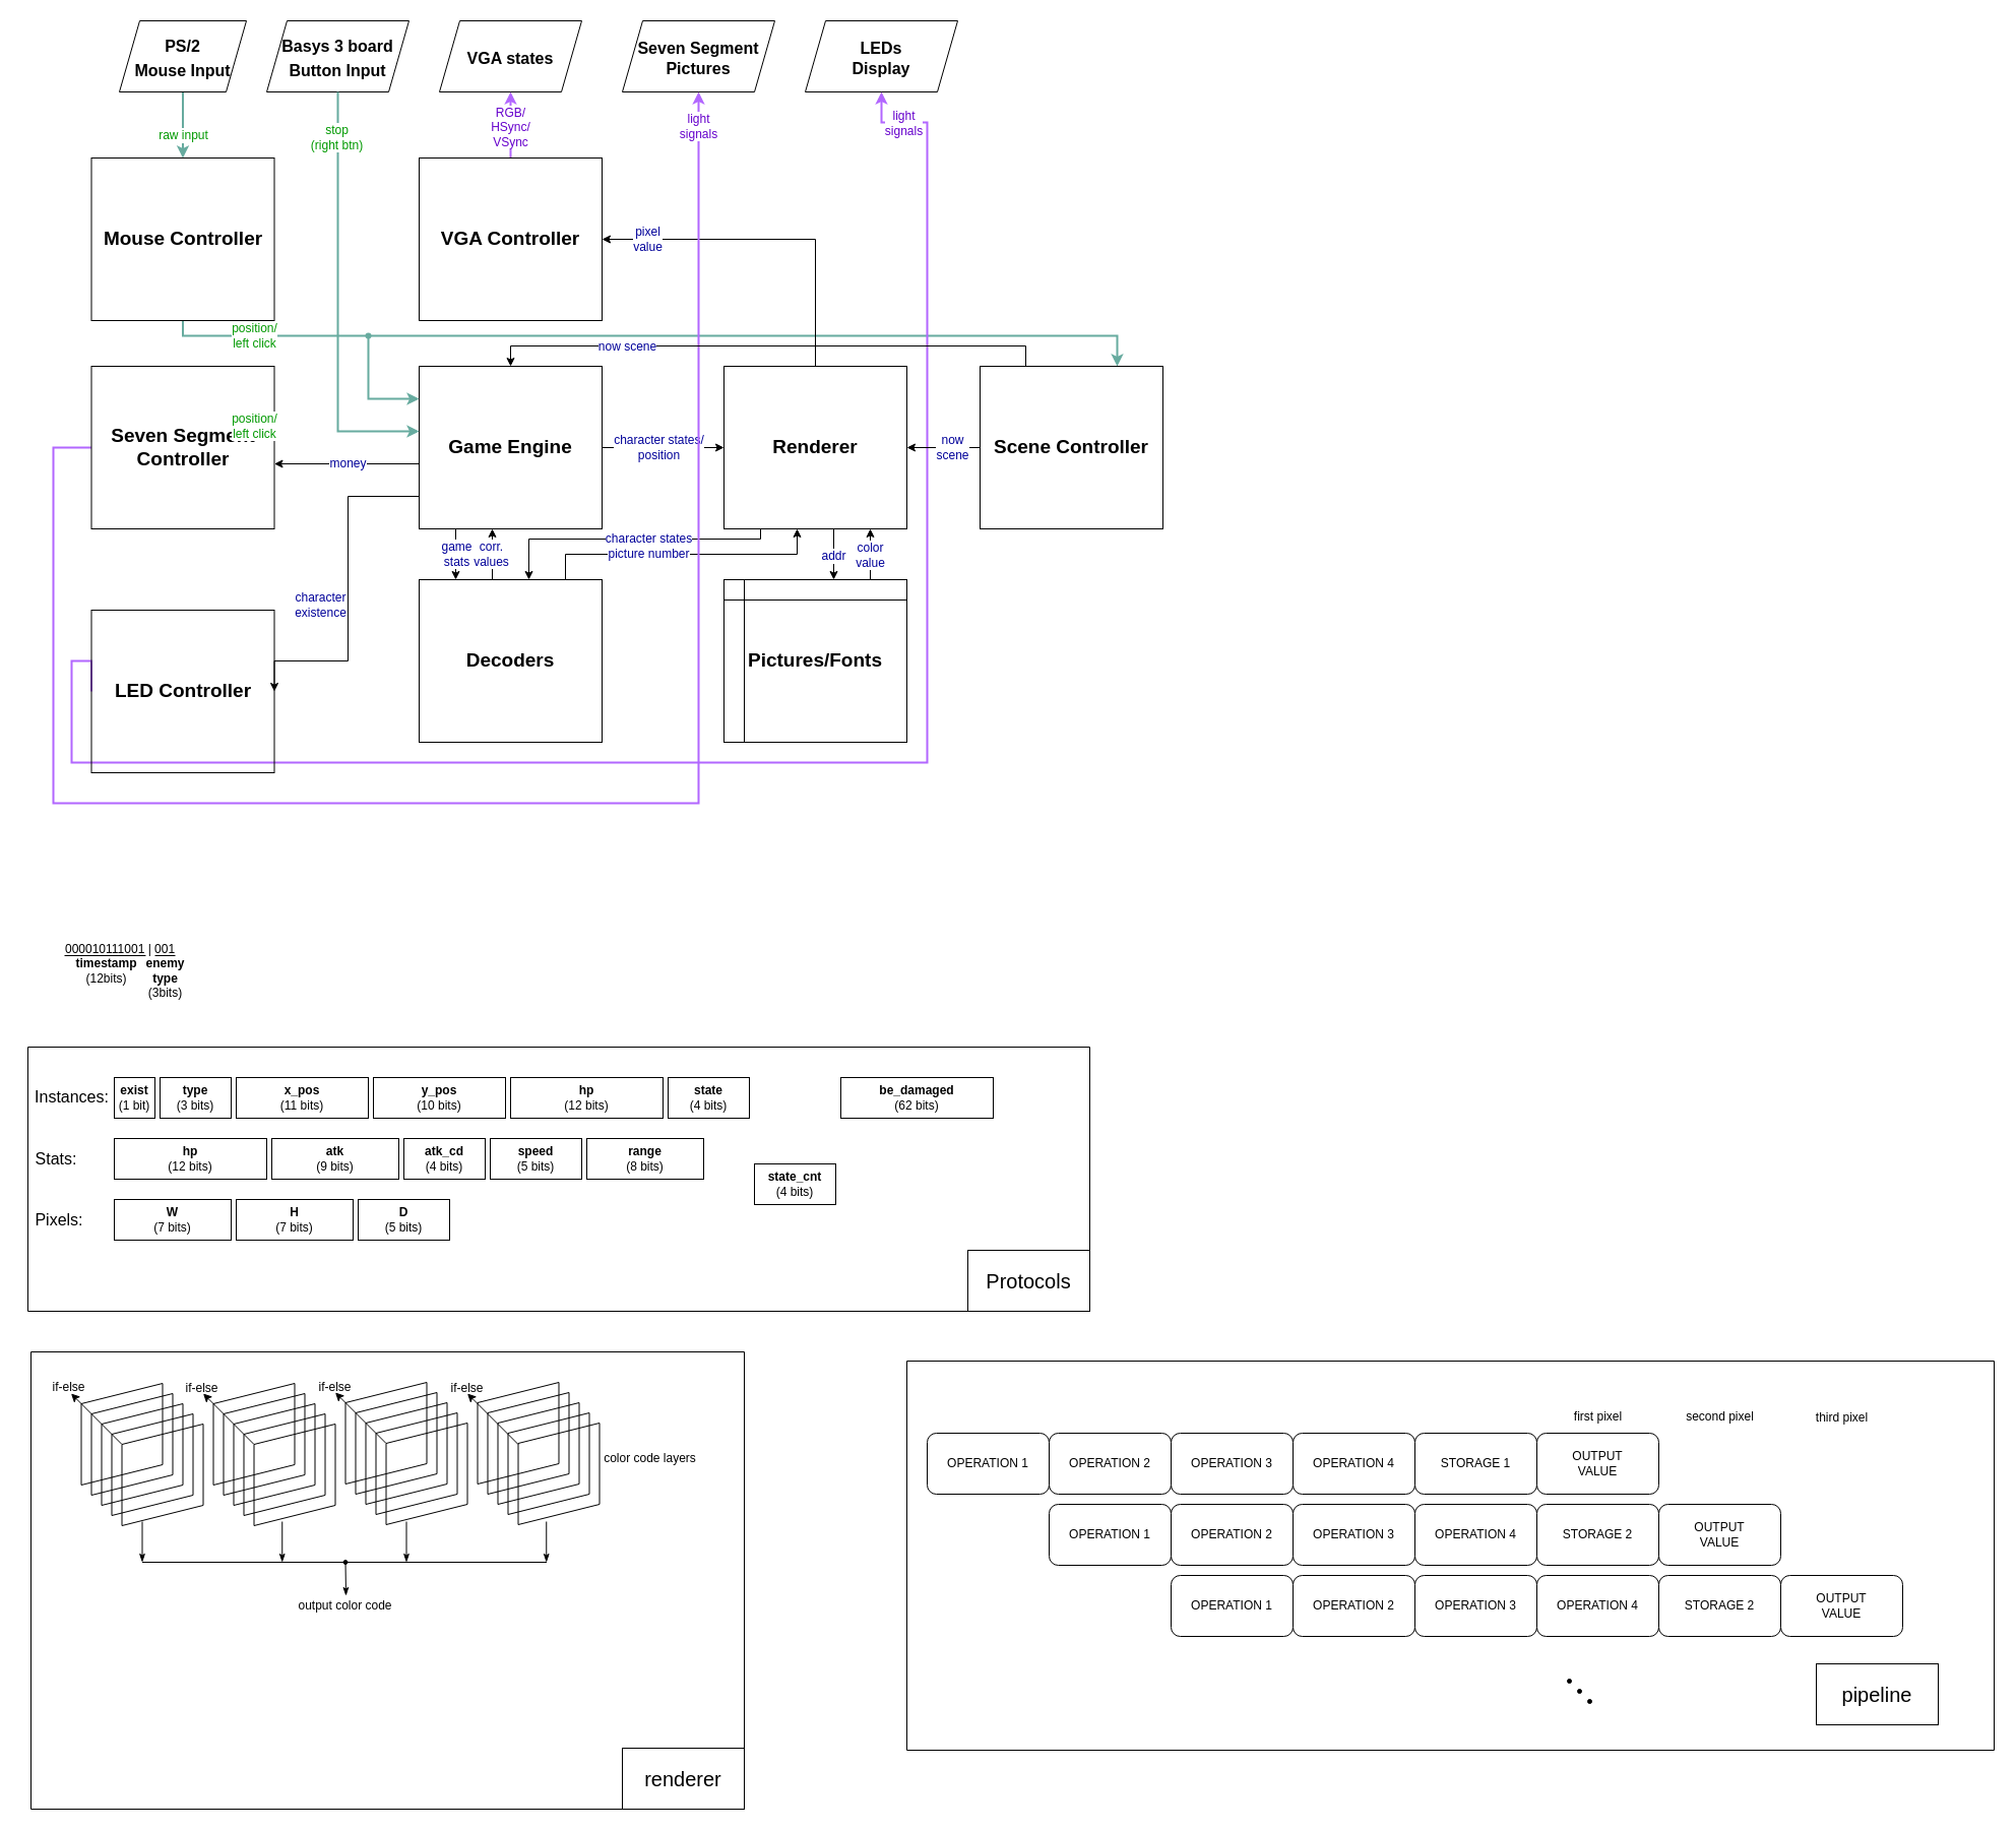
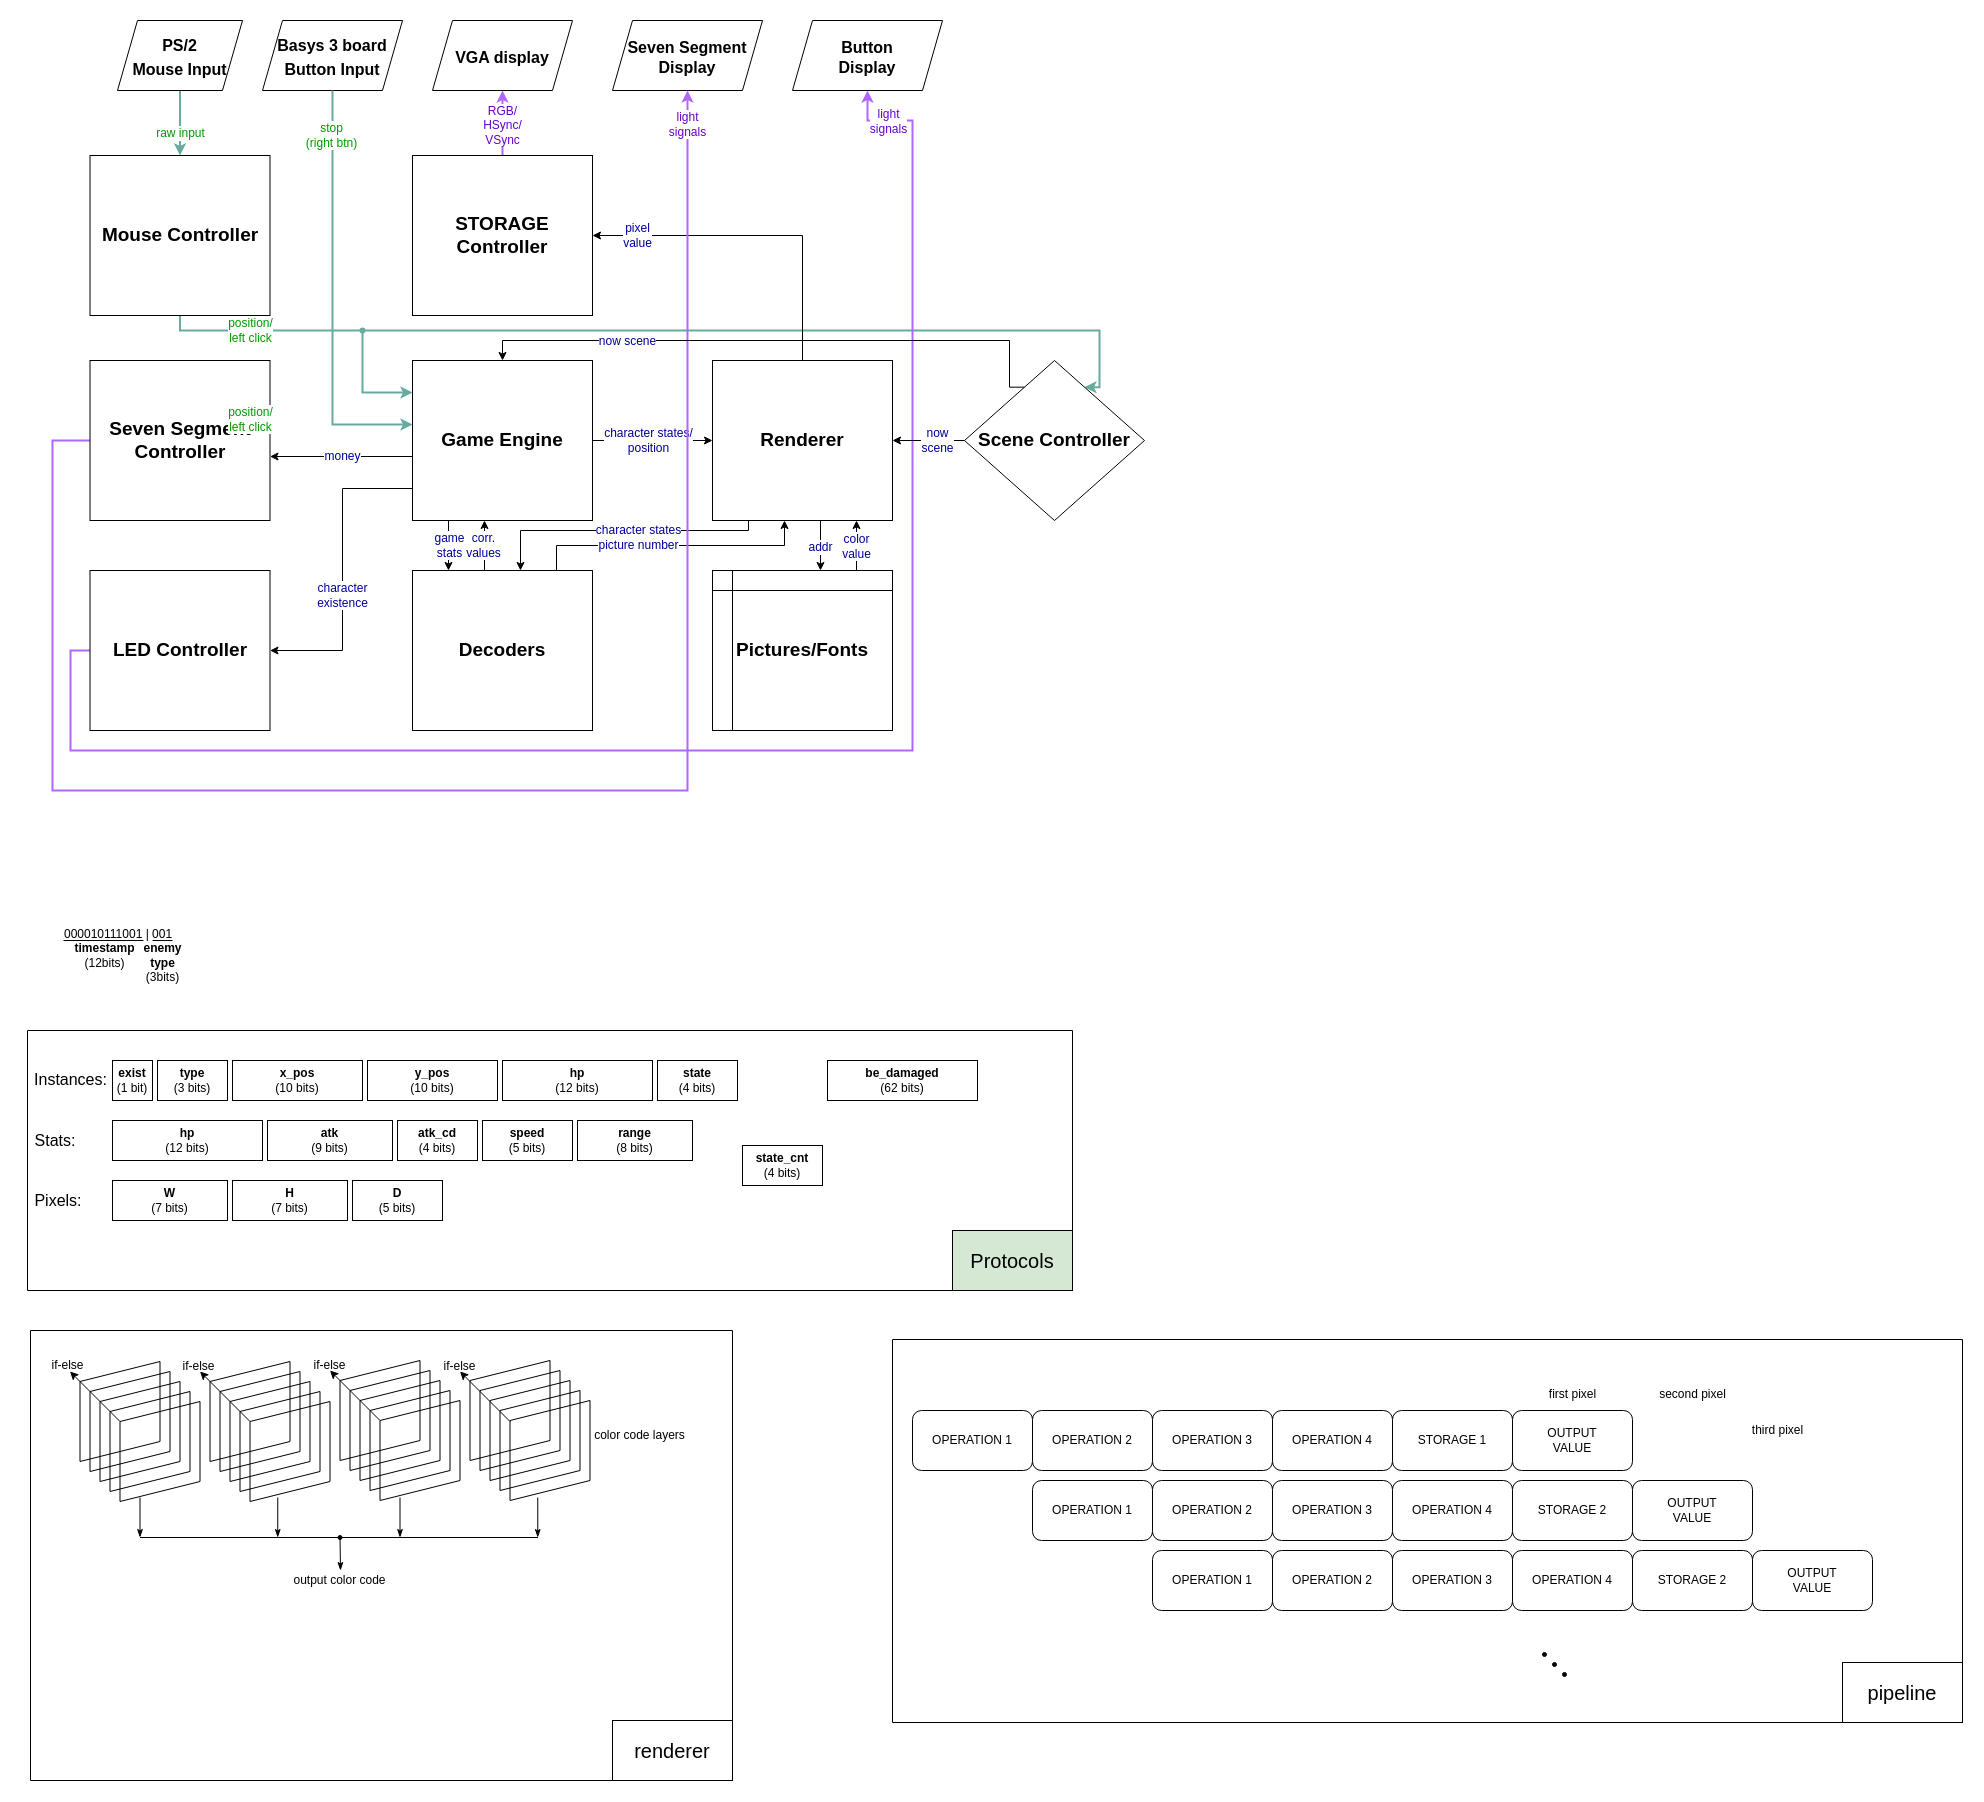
- <mxCell id="18" value="&lt;div&gt;&lt;font color=&quot;#000000&quot;&gt;&lt;span style=&quot;font-size: 16px;&quot;&gt;VGA states&lt;/span&gt;&lt;/font&gt;&lt;/div&gt;" style="shape=parallelogram;perimeter=parallelogramPerimeter;whiteSpace=wrap;html=1;fixedSize=1;align=center;verticalAlign=middle;fontFamily=Helvetica;fontSize=20;fontColor=#999999;autosize=0;resizable=1;fillColor=none;gradientColor=none;fontStyle=1" parent="1" vertex="1"><mxGeometry x="432" y="20" width="140" height="70" as="geometry" /></mxCell>
+ <mxCell id="18" value="&lt;div&gt;&lt;font color=&quot;#000000&quot;&gt;&lt;span style=&quot;font-size: 16px;&quot;&gt;VGA display&lt;/span&gt;&lt;/font&gt;&lt;/div&gt;" style="shape=parallelogram;perimeter=parallelogramPerimeter;whiteSpace=wrap;html=1;fixedSize=1;align=center;verticalAlign=middle;fontFamily=Helvetica;fontSize=20;fontColor=#999999;autosize=0;resizable=1;fillColor=none;gradientColor=none;fontStyle=1" parent="1" vertex="1"><mxGeometry x="432" y="20" width="140" height="70" as="geometry" /></mxCell>
- <mxCell id="22" value="&lt;font color=&quot;#000000&quot; style=&quot;font-size: 12px;&quot;&gt;&lt;font style=&quot;font-size: 16px;&quot;&gt;Seven Segment&lt;/font&gt;&lt;/font&gt;&lt;div style=&quot;font-size: 12px;&quot;&gt;&lt;font color=&quot;#000000&quot;&gt;&lt;font style=&quot;font-size: 16px;&quot;&gt;Pictures&lt;/font&gt;&lt;/font&gt;&lt;/div&gt;" style="shape=parallelogram;perimeter=parallelogramPerimeter;whiteSpace=wrap;html=1;fixedSize=1;align=center;verticalAlign=middle;fontFamily=Helvetica;fontSize=20;fontColor=#999999;autosize=0;resizable=1;fillColor=none;gradientColor=none;fontStyle=1" parent="1" vertex="1"><mxGeometry x="612" y="20" width="150" height="70" as="geometry" /></mxCell>
+ <mxCell id="22" value="&lt;font color=&quot;#000000&quot; style=&quot;font-size: 12px;&quot;&gt;&lt;font style=&quot;font-size: 16px;&quot;&gt;Seven Segment&lt;/font&gt;&lt;/font&gt;&lt;div style=&quot;font-size: 12px;&quot;&gt;&lt;font color=&quot;#000000&quot;&gt;&lt;font style=&quot;font-size: 16px;&quot;&gt;Display&lt;/font&gt;&lt;/font&gt;&lt;/div&gt;" style="shape=parallelogram;perimeter=parallelogramPerimeter;whiteSpace=wrap;html=1;fixedSize=1;align=center;verticalAlign=middle;fontFamily=Helvetica;fontSize=20;fontColor=#999999;autosize=0;resizable=1;fillColor=none;gradientColor=none;fontStyle=1" parent="1" vertex="1"><mxGeometry x="612" y="20" width="150" height="70" as="geometry" /></mxCell>
- <mxCell id="23" value="&lt;font color=&quot;#000000&quot;&gt;&lt;span style=&quot;font-size: 16px;&quot;&gt;LEDs&lt;/span&gt;&lt;/font&gt;&lt;br&gt;&lt;div style=&quot;font-size: 12px;&quot;&gt;&lt;font color=&quot;#000000&quot;&gt;&lt;font style=&quot;font-size: 16px;&quot;&gt;Display&lt;/font&gt;&lt;/font&gt;&lt;/div&gt;" style="shape=parallelogram;perimeter=parallelogramPerimeter;whiteSpace=wrap;html=1;fixedSize=1;align=center;verticalAlign=middle;fontFamily=Helvetica;fontSize=20;fontColor=#999999;autosize=0;resizable=1;fillColor=none;gradientColor=none;fontStyle=1" parent="1" vertex="1"><mxGeometry x="792" y="20" width="150" height="70" as="geometry" /></mxCell>
+ <mxCell id="23" value="&lt;font color=&quot;#000000&quot;&gt;&lt;span style=&quot;font-size: 16px;&quot;&gt;Button&lt;/span&gt;&lt;/font&gt;&lt;br&gt;&lt;div style=&quot;font-size: 12px;&quot;&gt;&lt;font color=&quot;#000000&quot;&gt;&lt;font style=&quot;font-size: 16px;&quot;&gt;Display&lt;/font&gt;&lt;/font&gt;&lt;/div&gt;" style="shape=parallelogram;perimeter=parallelogramPerimeter;whiteSpace=wrap;html=1;fixedSize=1;align=center;verticalAlign=middle;fontFamily=Helvetica;fontSize=20;fontColor=#999999;autosize=0;resizable=1;fillColor=none;gradientColor=none;fontStyle=1" parent="1" vertex="1"><mxGeometry x="792" y="20" width="150" height="70" as="geometry" /></mxCell>
- <mxCell id="21" value="&lt;font color=&quot;#000000&quot;&gt;&lt;font&gt;VGA Controller&lt;/font&gt;&lt;br&gt;&lt;/font&gt;" style="rounded=0;whiteSpace=wrap;html=1;align=center;verticalAlign=middle;fontFamily=Helvetica;fontSize=19;fontColor=#999999;autosize=0;resizable=1;fillColor=none;gradientColor=none;fontStyle=1" parent="1" vertex="1"><mxGeometry x="412" y="155" width="180" height="160" as="geometry" /></mxCell>
+ <mxCell id="21" value="&lt;font color=&quot;#000000&quot;&gt;&lt;font&gt;STORAGE Controller&lt;/font&gt;&lt;br&gt;&lt;/font&gt;" style="rounded=0;whiteSpace=wrap;html=1;align=center;verticalAlign=middle;fontFamily=Helvetica;fontSize=19;fontColor=#999999;autosize=0;resizable=1;fillColor=none;gradientColor=none;fontStyle=1" parent="1" vertex="1"><mxGeometry x="412" y="155" width="180" height="160" as="geometry" /></mxCell>
- <mxCell id="24" value="&lt;font color=&quot;#000000&quot;&gt;&lt;font&gt;Scene Controller&lt;/font&gt;&lt;br&gt;&lt;/font&gt;" style="rounded=0;whiteSpace=wrap;html=1;align=center;verticalAlign=middle;fontFamily=Helvetica;fontSize=19;fontColor=#999999;autosize=0;resizable=1;fillColor=none;gradientColor=none;fontStyle=1" parent="1" vertex="1"><mxGeometry x="964" y="360" width="180" height="160" as="geometry" /></mxCell>
+ <mxCell id="24" value="&lt;font color=&quot;#000000&quot;&gt;&lt;font&gt;Scene Controller&lt;/font&gt;&lt;br&gt;&lt;/font&gt;" style="rhombus;whiteSpace=wrap;html=1;align=center;verticalAlign=middle;fontFamily=Helvetica;fontSize=19;fontColor=#999999;autosize=0;resizable=1;fillColor=none;gradientColor=none;fontStyle=1;" parent="1" vertex="1"><mxGeometry x="964" y="360" width="180" height="160" as="geometry" /></mxCell>
- <mxCell id="42" value="&lt;font color=&quot;#000000&quot;&gt;&lt;span&gt;LED Controller&lt;/span&gt;&lt;/font&gt;" style="rounded=0;whiteSpace=wrap;html=1;align=center;verticalAlign=middle;fontFamily=Helvetica;fontSize=19;fontColor=#999999;autosize=0;resizable=1;fillColor=none;gradientColor=none;points=[[0,0,0,0,0],[0,0.25,0,0,0],[0,0.5,0,0,0],[0,0.75,0,0,0],[0,1,0,0,0],[0.2,1,0,0,0],[0.25,0,0,0,0],[0.4,1,0,0,0],[0.5,0,0,0,0],[0.6,1,0,0,0],[0.75,0,0,0,0],[0.8,1,0,0,0],[1,0,0,0,0],[1,0.25,0,0,0],[1,0.5,0,0,0],[1,0.75,0,0,0],[1,1,0,0,0]];fontStyle=1" parent="1" vertex="1"><mxGeometry x="89.5" y="600" width="180" height="160" as="geometry" /></mxCell>
+ <mxCell id="42" value="&lt;font color=&quot;#000000&quot;&gt;&lt;span&gt;LED Controller&lt;/span&gt;&lt;/font&gt;" style="rounded=0;whiteSpace=wrap;html=1;align=center;verticalAlign=middle;fontFamily=Helvetica;fontSize=19;fontColor=#999999;autosize=0;resizable=1;fillColor=none;gradientColor=none;points=[[0,0,0,0,0],[0,0.25,0,0,0],[0,0.5,0,0,0],[0,0.75,0,0,0],[0,1,0,0,0],[0.2,1,0,0,0],[0.25,0,0,0,0],[0.4,1,0,0,0],[0.5,0,0,0,0],[0.6,1,0,0,0],[0.75,0,0,0,0],[0.8,1,0,0,0],[1,0,0,0,0],[1,0.25,0,0,0],[1,0.5,0,0,0],[1,0.75,0,0,0],[1,1,0,0,0]];fontStyle=1" parent="1" vertex="1"><mxGeometry x="89.5" y="570" width="180" height="160" as="geometry" /></mxCell>
- <mxCell id="62" value="&lt;div&gt;&lt;b&gt;x_pos&lt;/b&gt;&lt;/div&gt;&lt;div&gt;(11 bits)&lt;/div&gt;" style="rounded=0;whiteSpace=wrap;html=1;" parent="1" vertex="1"><mxGeometry x="232" y="1060" width="130" height="40" as="geometry" /></mxCell>
+ <mxCell id="62" value="&lt;div&gt;&lt;b&gt;x_pos&lt;/b&gt;&lt;/div&gt;&lt;div&gt;(10 bits)&lt;/div&gt;" style="rounded=0;whiteSpace=wrap;html=1;" parent="1" vertex="1"><mxGeometry x="232" y="1060" width="130" height="40" as="geometry" /></mxCell>
- <mxCell id="219" value="&lt;font style=&quot;font-size: 20px;&quot;&gt;Protocols&lt;/font&gt;" style="rounded=0;whiteSpace=wrap;html=1;" parent="218" vertex="1"><mxGeometry x="925" y="200" width="120" height="60" as="geometry" /></mxCell>
+ <mxCell id="219" value="&lt;font style=&quot;font-size: 20px;&quot;&gt;Protocols&lt;/font&gt;" style="rounded=0;whiteSpace=wrap;html=1;fillColor=#d5e8d4;" parent="218" vertex="1"><mxGeometry x="925" y="200" width="120" height="60" as="geometry" /></mxCell>
- <mxCell id="208" value="third pixel" style="text;html=1;align=center;verticalAlign=middle;resizable=0;points=[];autosize=1;strokeColor=none;fillColor=none;" parent="1" vertex="1"><mxGeometry x="1777" y="1380" width="70" height="30" as="geometry" /></mxCell>
+ <mxCell id="208" value="third pixel" style="text;html=1;align=center;verticalAlign=middle;resizable=0;points=[];autosize=1;strokeColor=none;fillColor=none;" parent="1" vertex="1"><mxGeometry x="1742" y="1415" width="70" height="30" as="geometry" /></mxCell>
- <mxCell id="214" value="&lt;span style=&quot;font-size: 20px;&quot;&gt;pipeline&lt;/span&gt;" style="rounded=0;whiteSpace=wrap;html=1;" parent="213" vertex="1"><mxGeometry x="895" y="298" width="120" height="60" as="geometry" /></mxCell>
+ <mxCell id="214" value="&lt;span style=&quot;font-size: 20px;&quot;&gt;pipeline&lt;/span&gt;" style="rounded=0;whiteSpace=wrap;html=1;" parent="213" vertex="1"><mxGeometry x="950" y="323" width="120" height="60" as="geometry" /></mxCell>
